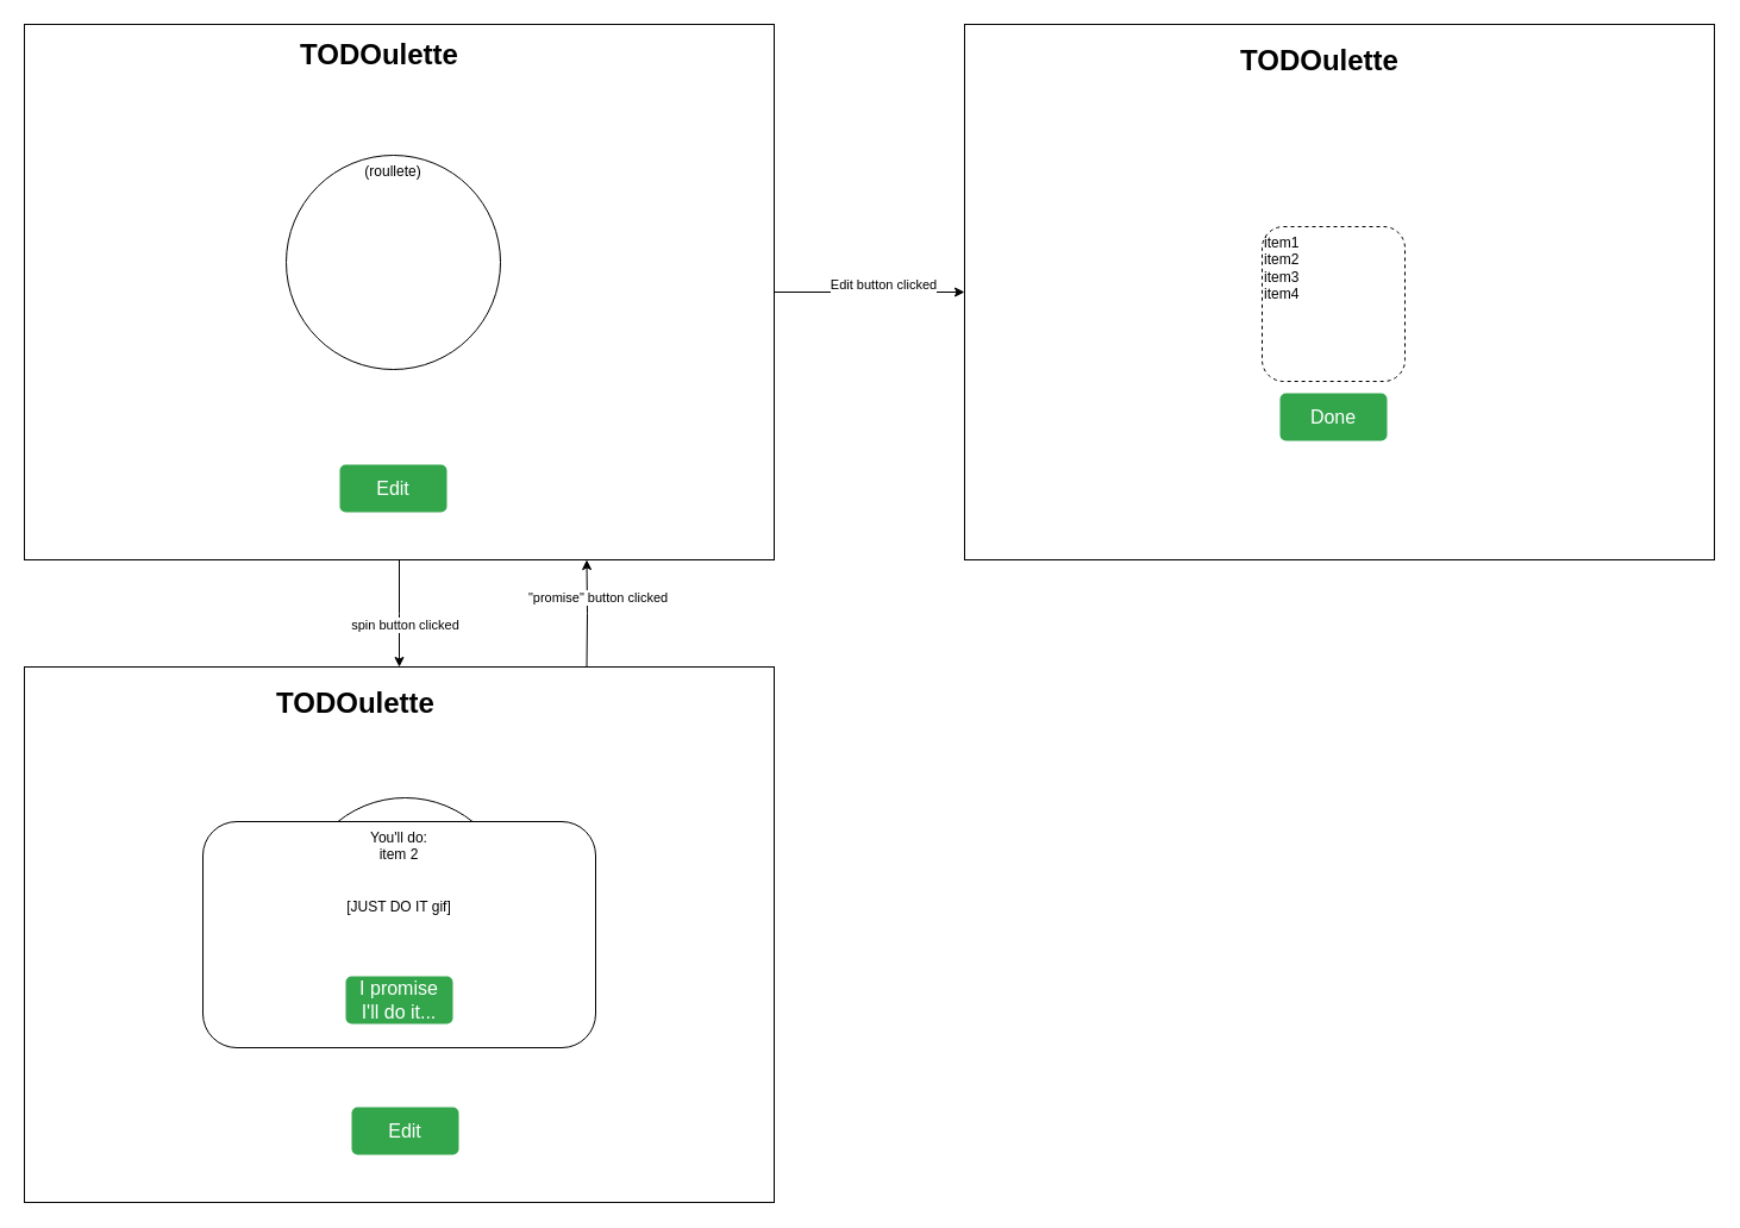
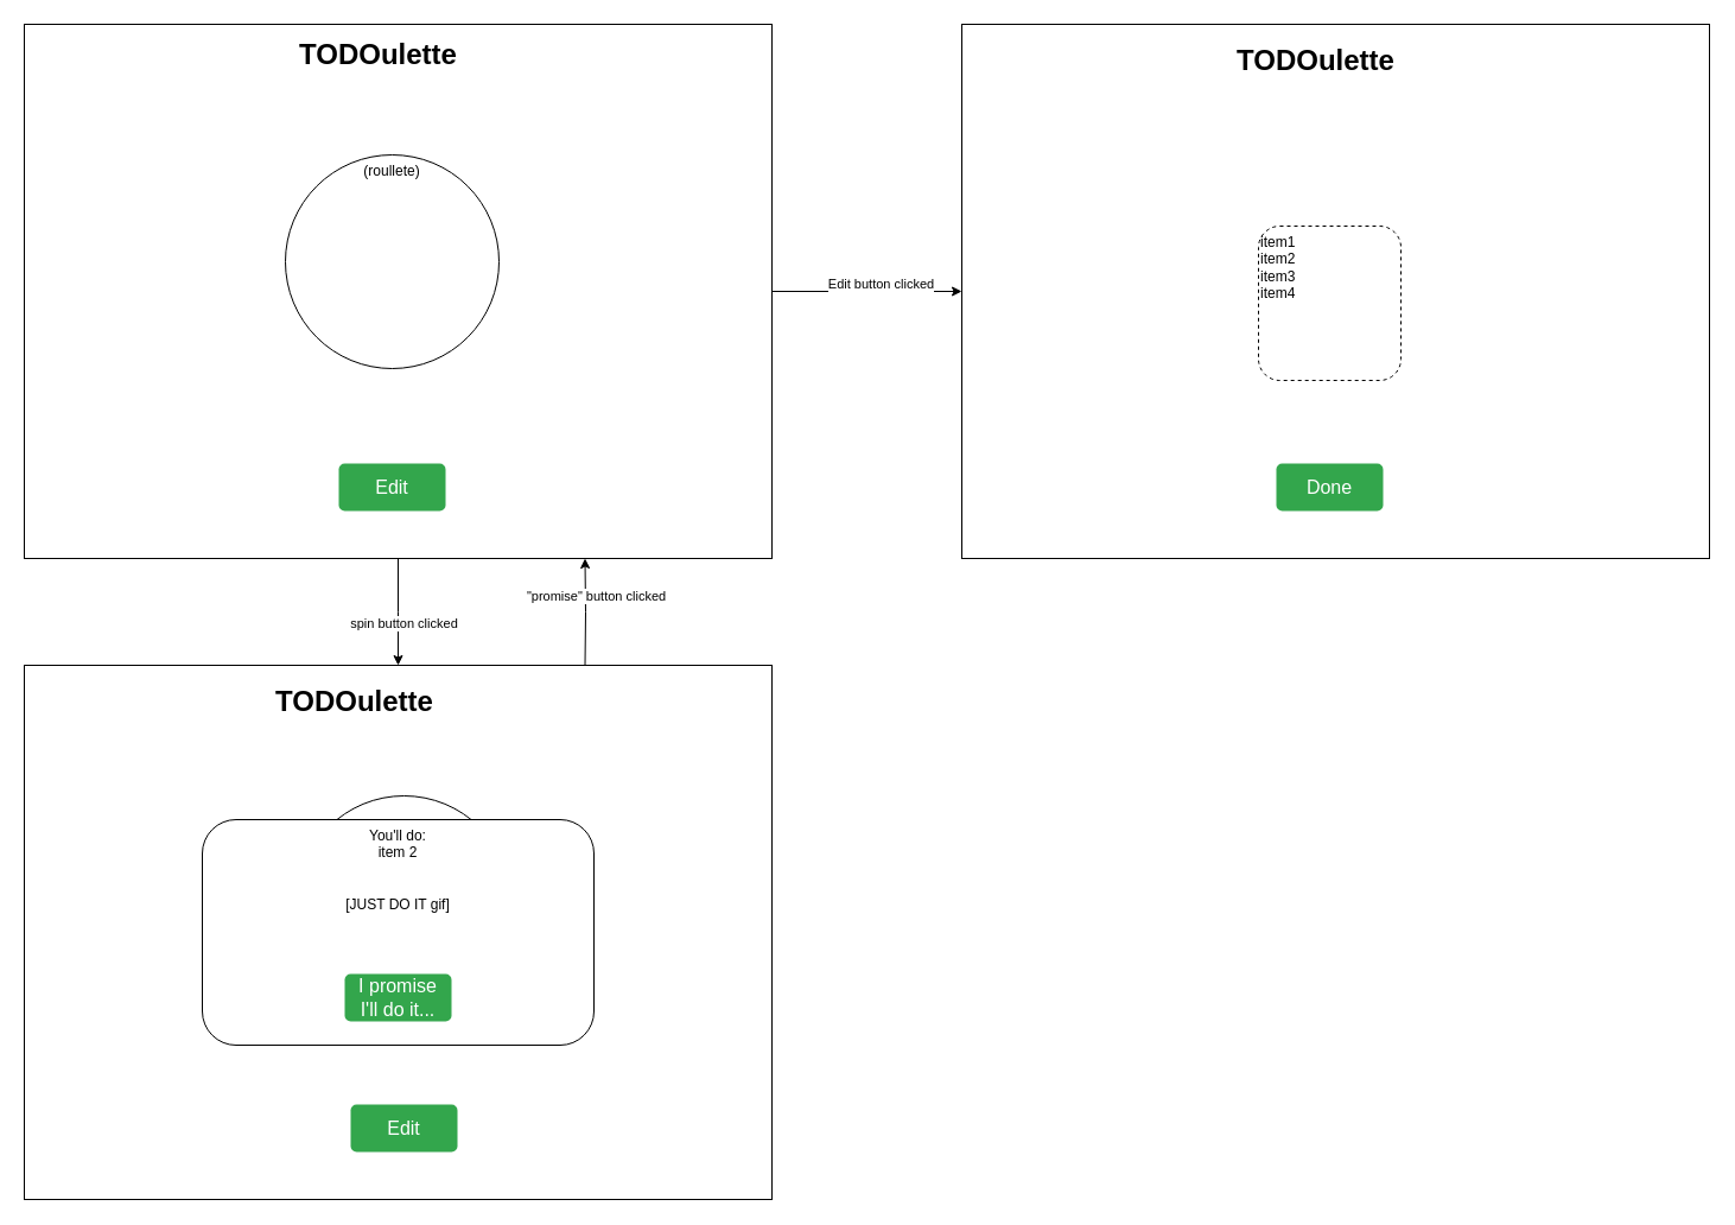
- <mxCell id="10" value="Done" style="html=1;shadow=0;dashed=0;shape=mxgraph.bootstrap.rrect;rSize=5;strokeColor=none;strokeWidth=1;fillColor=#33A64C;fontColor=#FFFFFF;whiteSpace=wrap;align=center;verticalAlign=middle;spacingLeft=0;fontStyle=0;fontSize=16;spacing=5;" parent="1" vertex="1"><mxGeometry x="1075" y="330" width="90" height="40" as="geometry" /></mxCell>
+ <mxCell id="10" value="Done" style="html=1;shadow=0;dashed=0;shape=mxgraph.bootstrap.rrect;rSize=5;strokeColor=none;strokeWidth=1;fillColor=#33A64C;fontColor=#FFFFFF;whiteSpace=wrap;align=center;verticalAlign=middle;spacingLeft=0;fontStyle=0;fontSize=16;spacing=5;" parent="1" vertex="1"><mxGeometry x="1075" y="390" width="90" height="40" as="geometry" /></mxCell>
